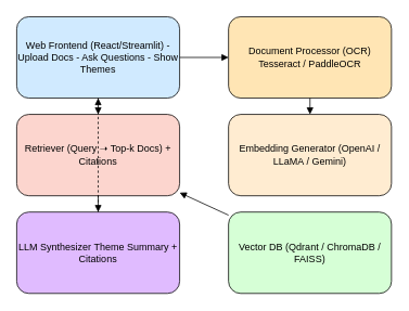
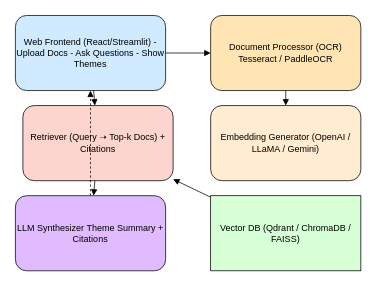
- <mxCell id="6" value="Retriever (Query ➝ Top-k Docs) + Citations" style="rounded=1;whiteSpace=wrap;html=1;fillColor=#fcd5ce;" vertex="1" parent="1"><mxGeometry x="20" y="140" width="200" height="100" as="geometry" /></mxCell>
+ <mxCell id="6" value="Retriever (Query ➝ Top-k Docs) + Citations" style="rounded=1;whiteSpace=wrap;html=1;fillColor=#fcd5ce;" vertex="1" parent="1"><mxGeometry x="30" y="140" width="200" height="100" as="geometry" /></mxCell>
- <mxCell id="5" value="Vector DB (Qdrant / ChromaDB / FAISS)" style="rounded=1;whiteSpace=wrap;html=1;fillColor=#d6ffd6;" vertex="1" parent="1"><mxGeometry x="280" y="260" width="200" height="100" as="geometry" /></mxCell>
+ <mxCell id="5" value="Vector DB (Qdrant / ChromaDB / FAISS)" style="whiteSpace=wrap;html=1;fillColor=#d6ffd6;rounded=0;" vertex="1" parent="1"><mxGeometry x="280" y="260" width="200" height="100" as="geometry" /></mxCell>
